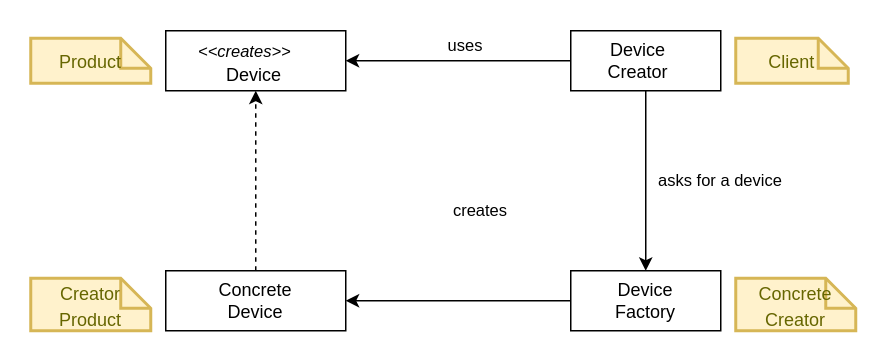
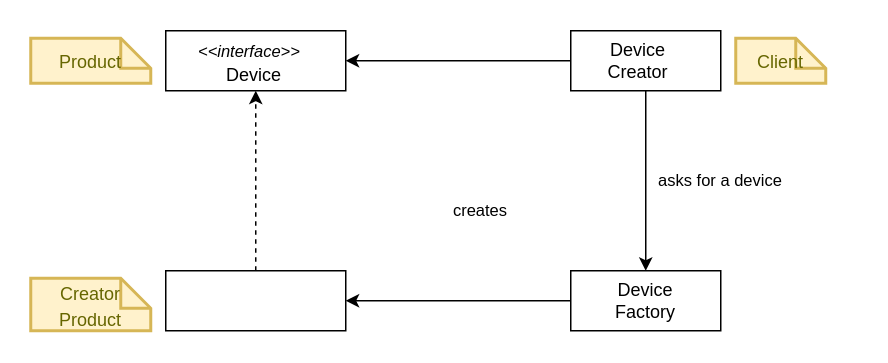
- <mxCell id="20" value="&lt;font style=&quot;font-size: 11px&quot;&gt;uses&lt;/font&gt;" style="text;html=1;strokeColor=none;fillColor=none;align=center;verticalAlign=middle;whiteSpace=wrap;rounded=0;" vertex="1" parent="1"><mxGeometry x="260" y="20" width="100" height="20" as="geometry" /></mxCell>
- <mxCell id="10" value="&lt;font style=&quot;font-size: 12px&quot;&gt;Client&lt;/font&gt;" style="shape=note;strokeWidth=2;fontSize=14;size=20;whiteSpace=wrap;html=1;fillColor=#fff2cc;strokeColor=#d6b656;fontColor=#666600;" vertex="1" parent="1"><mxGeometry x="490" y="25" width="75" height="30" as="geometry" /></mxCell>
+ <mxCell id="10" value="&lt;font style=&quot;font-size: 12px&quot;&gt;Client&lt;/font&gt;" style="shape=note;strokeWidth=2;fontSize=14;size=20;whiteSpace=wrap;html=1;fillColor=#fff2cc;strokeColor=#d6b656;fontColor=#666600;" vertex="1" parent="1"><mxGeometry x="490" y="25" width="60" height="30" as="geometry" /></mxCell>
- <mxCell id="15" value="&lt;font style=&quot;font-size: 11px&quot;&gt;&lt;i&gt;&amp;lt;&amp;lt;creates&amp;gt;&amp;gt;&lt;/i&gt;&lt;/font&gt;" style="text;whiteSpace=wrap;html=1;" vertex="1" parent="1"><mxGeometry x="130" y="20" width="60" height="30" as="geometry" /></mxCell>
+ <mxCell id="15" value="&lt;font style=&quot;font-size: 11px&quot;&gt;&lt;i&gt;&amp;lt;&amp;lt;interface&amp;gt;&amp;gt;&lt;/i&gt;&lt;/font&gt;" style="text;whiteSpace=wrap;html=1;" vertex="1" parent="1"><mxGeometry x="130" y="20" width="60" height="30" as="geometry" /></mxCell>
- <mxCell id="9" value="Concrete Device" style="text;html=1;strokeColor=none;fillColor=none;align=center;verticalAlign=middle;whiteSpace=wrap;rounded=0;" vertex="1" parent="1"><mxGeometry x="140" y="190" width="60" height="20" as="geometry" /></mxCell>
- <mxCell id="11" value="&lt;font style=&quot;font-size: 12px&quot;&gt;Concrete Creator&lt;/font&gt;" style="shape=note;strokeWidth=2;fontSize=14;size=20;whiteSpace=wrap;html=1;fillColor=#fff2cc;strokeColor=#d6b656;fontColor=#666600;" vertex="1" parent="1"><mxGeometry x="490" y="185" width="80" height="35" as="geometry" /></mxCell>
